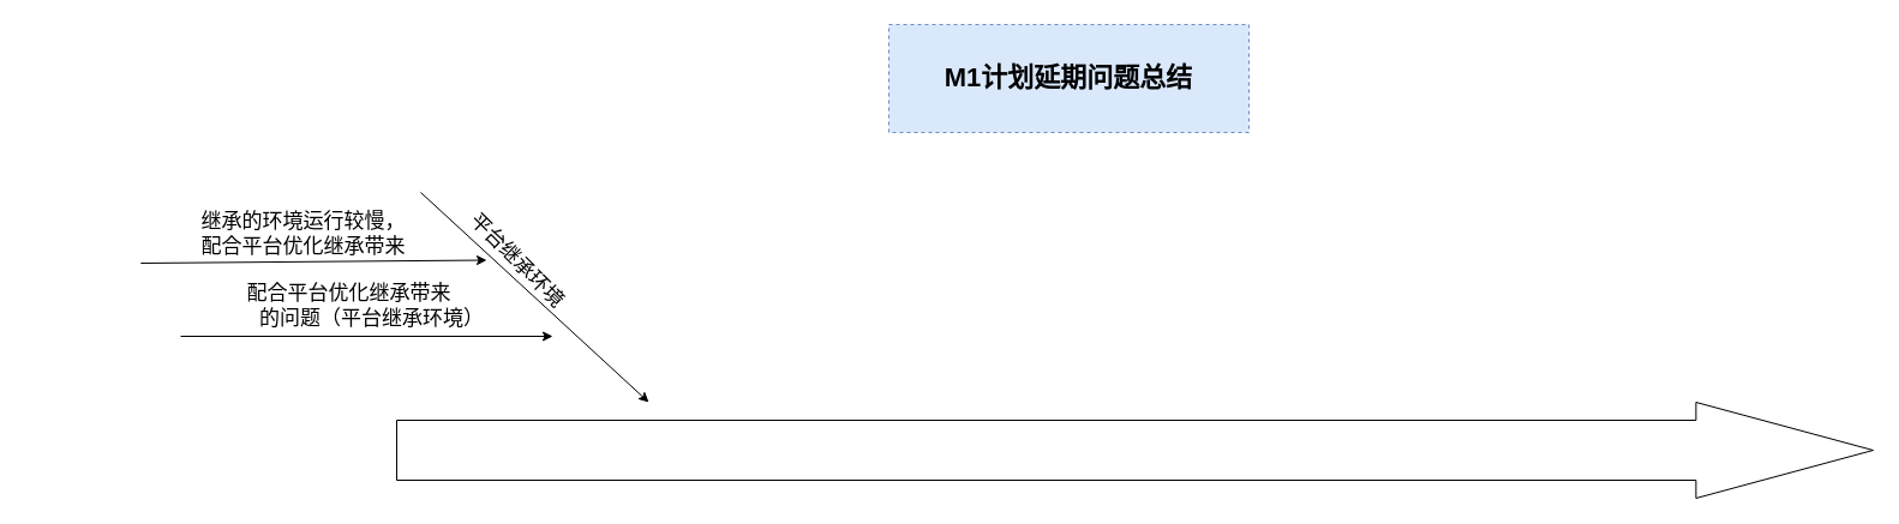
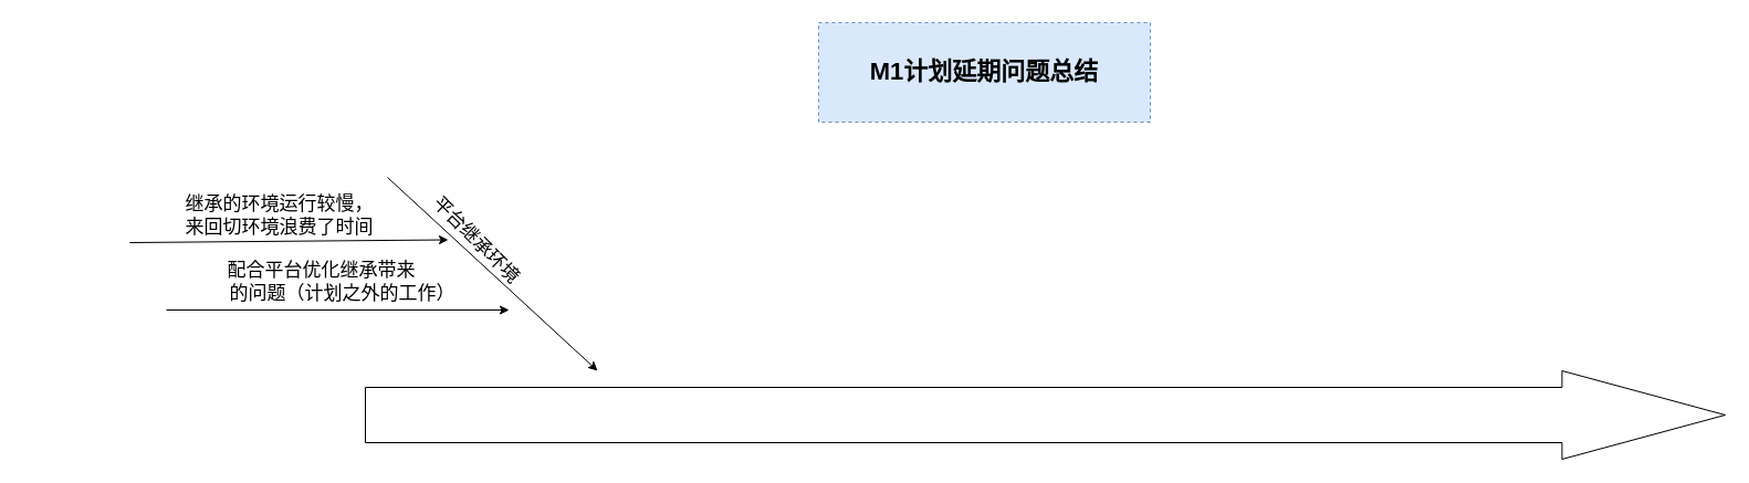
- <mxCell id="7" value="&amp;nbsp; &amp;nbsp; &amp;nbsp; &amp;nbsp; &amp;nbsp; &amp;nbsp; &amp;nbsp; &amp;nbsp; &amp;nbsp; &amp;nbsp; &amp;nbsp; 继承的环境运行较慢，&lt;br&gt;&amp;nbsp; &amp;nbsp; &amp;nbsp; &amp;nbsp; &amp;nbsp; &amp;nbsp; &amp;nbsp; &amp;nbsp; &amp;nbsp; &amp;nbsp; &amp;nbsp; &amp;nbsp; &amp;nbsp; &amp;nbsp; &amp;nbsp;配合平台优化继承带来&amp;nbsp; &amp;nbsp; &amp;nbsp; &amp;nbsp;" style="text;html=1;align=center;verticalAlign=middle;resizable=0;points=[];autosize=1;strokeColor=none;fillColor=none;fontSize=17;" vertex="1" parent="1"><mxGeometry x="20" y="170" width="360" height="50" as="geometry" /></mxCell>
+ <mxCell id="7" value="&amp;nbsp; &amp;nbsp; &amp;nbsp; &amp;nbsp; &amp;nbsp; &amp;nbsp; &amp;nbsp; &amp;nbsp; &amp;nbsp; &amp;nbsp; &amp;nbsp; 继承的环境运行较慢，&lt;br&gt;&amp;nbsp; &amp;nbsp; &amp;nbsp; &amp;nbsp; &amp;nbsp; &amp;nbsp; &amp;nbsp; &amp;nbsp; &amp;nbsp; &amp;nbsp; &amp;nbsp; &amp;nbsp; &amp;nbsp; &amp;nbsp; &amp;nbsp;来回切环境浪费了时间&amp;nbsp; &amp;nbsp; &amp;nbsp; &amp;nbsp;" style="text;html=1;align=center;verticalAlign=middle;resizable=0;points=[];autosize=1;strokeColor=none;fillColor=none;fontSize=17;" vertex="1" parent="1"><mxGeometry x="20" y="170" width="360" height="50" as="geometry" /></mxCell>
- <mxCell id="8" value="配合平台优化继承带来&lt;br&gt;&amp;nbsp; &amp;nbsp; &amp;nbsp; &amp;nbsp; 的问题（平台继承环境）" style="text;html=1;align=center;verticalAlign=middle;resizable=0;points=[];autosize=1;strokeColor=none;fillColor=none;fontSize=17;" vertex="1" parent="1"><mxGeometry x="160" y="230" width="260" height="50" as="geometry" /></mxCell>
+ <mxCell id="8" value="配合平台优化继承带来&lt;br&gt;&amp;nbsp; &amp;nbsp; &amp;nbsp; &amp;nbsp; 的问题（计划之外的工作）" style="text;html=1;align=center;verticalAlign=middle;resizable=0;points=[];autosize=1;strokeColor=none;fillColor=none;fontSize=17;" vertex="1" parent="1"><mxGeometry x="160" y="230" width="260" height="50" as="geometry" /></mxCell>
